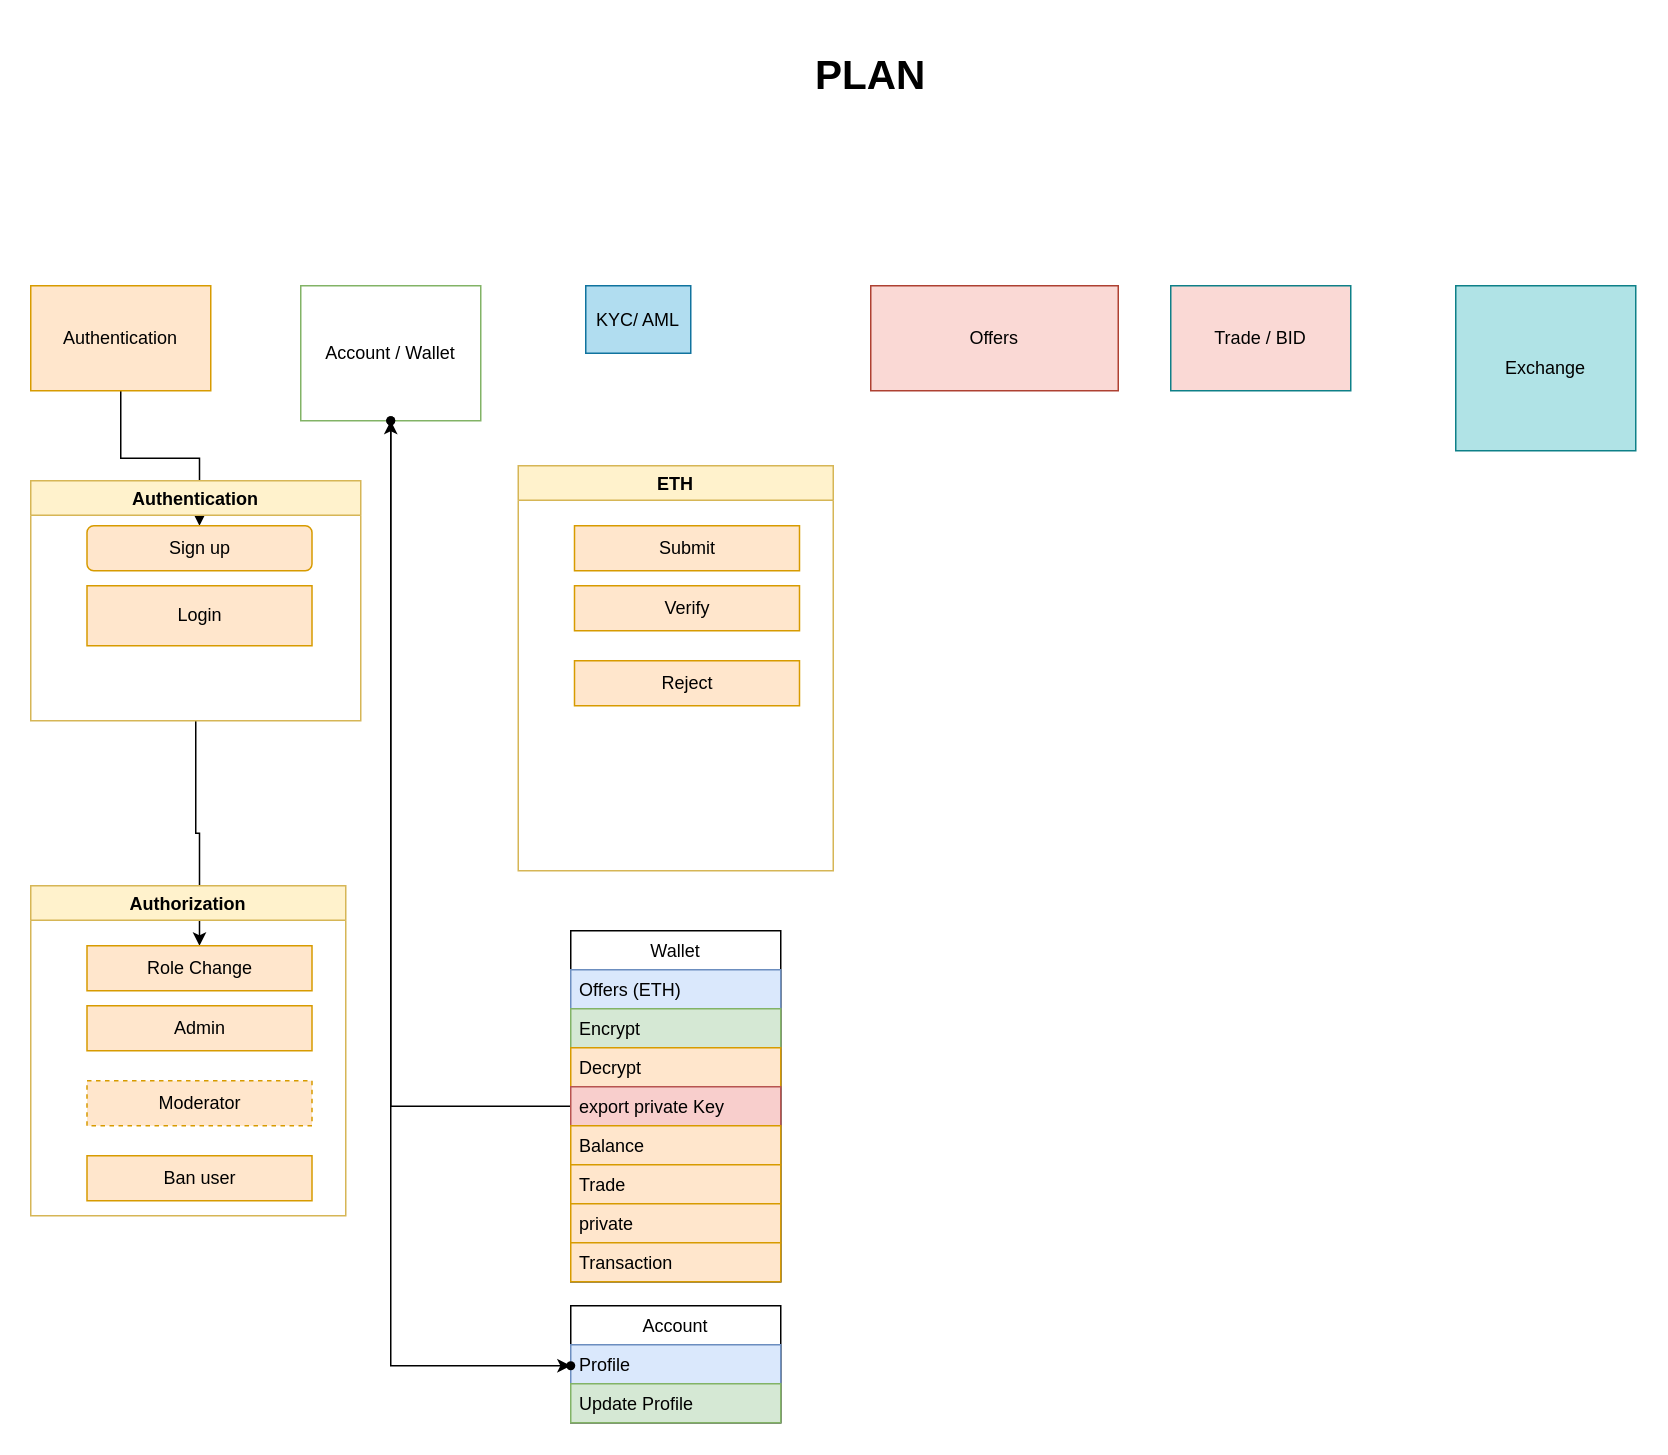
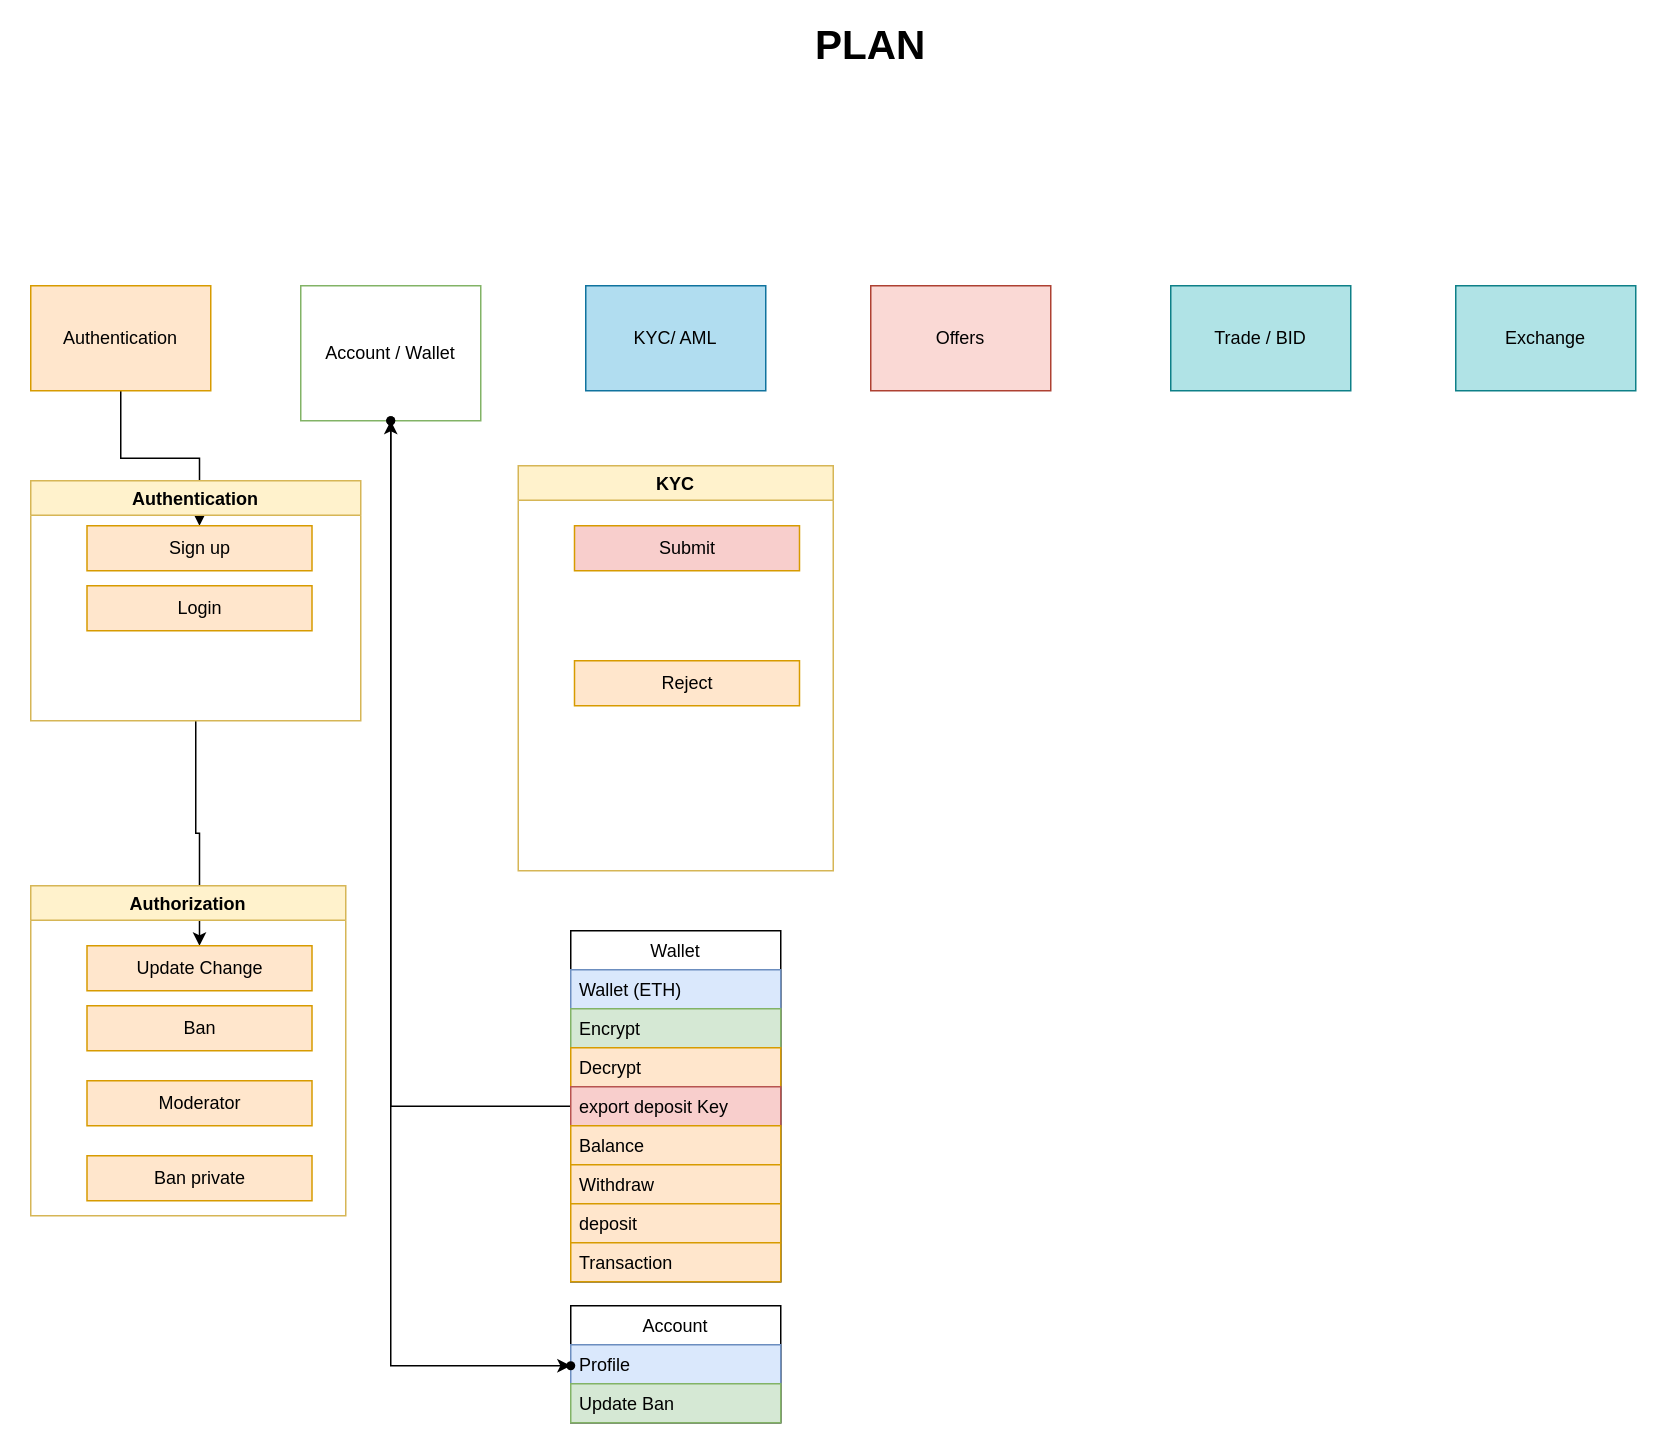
- <mxCell id="2" value="&lt;b&gt;&lt;font style=&quot;font-size: 27px&quot;&gt;PLAN&lt;/font&gt;&lt;/b&gt;" style="text;html=1;strokeColor=none;fillColor=none;align=center;verticalAlign=middle;whiteSpace=wrap;rounded=0;" vertex="1" parent="1"><mxGeometry x="450" y="40" width="260" height="20" as="geometry" /></mxCell>
+ <mxCell id="2" value="&lt;b&gt;&lt;font style=&quot;font-size: 27px&quot;&gt;PLAN&lt;/font&gt;&lt;/b&gt;" style="text;html=1;strokeColor=none;fillColor=none;align=center;verticalAlign=middle;whiteSpace=wrap;rounded=0;" vertex="1" parent="1"><mxGeometry x="450" y="20" width="260" height="20" as="geometry" /></mxCell>
- <mxCell id="6" value="KYC/ AML" style="rounded=0;whiteSpace=wrap;html=1;fillColor=#b1ddf0;strokeColor=#10739e;" vertex="1" parent="1"><mxGeometry x="390" y="190" width="70" height="45" as="geometry" /></mxCell>
+ <mxCell id="6" value="KYC/ AML" style="rounded=0;whiteSpace=wrap;html=1;fillColor=#b1ddf0;strokeColor=#10739e;" vertex="1" parent="1"><mxGeometry x="390" y="190" width="120" height="70" as="geometry" /></mxCell>
- <mxCell id="7" value="Offers" style="rounded=0;whiteSpace=wrap;html=1;fillColor=#fad9d5;strokeColor=#ae4132;" vertex="1" parent="1"><mxGeometry x="580" y="190" width="165" height="70" as="geometry" /></mxCell>
+ <mxCell id="7" value="Offers" style="rounded=0;whiteSpace=wrap;html=1;fillColor=#fad9d5;strokeColor=#ae4132;" vertex="1" parent="1"><mxGeometry x="580" y="190" width="120" height="70" as="geometry" /></mxCell>
- <mxCell id="8" value="Trade / BID" style="rounded=0;whiteSpace=wrap;html=1;fillColor=#fad9d5;strokeColor=#0e8088;" vertex="1" parent="1"><mxGeometry x="780" y="190" width="120" height="70" as="geometry" /></mxCell>
+ <mxCell id="8" value="Trade / BID" style="rounded=0;whiteSpace=wrap;html=1;fillColor=#b0e3e6;strokeColor=#0e8088;" vertex="1" parent="1"><mxGeometry x="780" y="190" width="120" height="70" as="geometry" /></mxCell>
- <mxCell id="9" value="Exchange" style="rounded=0;whiteSpace=wrap;html=1;fillColor=#b0e3e6;strokeColor=#0e8088;" vertex="1" parent="1"><mxGeometry x="970" y="190" width="120" height="110" as="geometry" /></mxCell>
+ <mxCell id="9" value="Exchange" style="rounded=0;whiteSpace=wrap;html=1;fillColor=#b0e3e6;strokeColor=#0e8088;" vertex="1" parent="1"><mxGeometry x="970" y="190" width="120" height="70" as="geometry" /></mxCell>
- <mxCell id="19" value="ETH" style="swimlane;fillColor=#fff2cc;strokeColor=#d6b656;" vertex="1" parent="1"><mxGeometry x="345" y="310" width="210" height="270" as="geometry"><mxRectangle x="450" y="320" width="60" height="23" as="alternateBounds" /></mxGeometry></mxCell>
+ <mxCell id="19" value="KYC" style="swimlane;fillColor=#fff2cc;strokeColor=#d6b656;" vertex="1" parent="1"><mxGeometry x="345" y="310" width="210" height="270" as="geometry"><mxRectangle x="450" y="320" width="60" height="23" as="alternateBounds" /></mxGeometry></mxCell>
- <mxCell id="12" value="Sign up" style="whiteSpace=wrap;html=1;fillColor=#ffe6cc;strokeColor=#d79b00;rounded=1;" vertex="1" parent="11"><mxGeometry x="37.5" y="30" width="150" height="30" as="geometry" /></mxCell>
+ <mxCell id="12" value="Sign up" style="whiteSpace=wrap;html=1;fillColor=#ffe6cc;strokeColor=#d79b00;" vertex="1" parent="11"><mxGeometry x="37.5" y="30" width="150" height="30" as="geometry" /></mxCell>
- <mxCell id="21" value="Submit" style="whiteSpace=wrap;html=1;fillColor=#ffe6cc;strokeColor=#d79b00;" vertex="1" parent="19"><mxGeometry x="37.5" y="40" width="150" height="30" as="geometry" /></mxCell>
+ <mxCell id="21" value="Submit" style="whiteSpace=wrap;html=1;fillColor=#f8cecc;strokeColor=#d79b00;" vertex="1" parent="19"><mxGeometry x="37.5" y="40" width="150" height="30" as="geometry" /></mxCell>
- <mxCell id="20" value="Verify" style="whiteSpace=wrap;html=1;fillColor=#ffe6cc;strokeColor=#d79b00;" vertex="1" parent="19"><mxGeometry x="37.5" y="80" width="150" height="30" as="geometry" /></mxCell>
- <mxCell id="13" value="Login" style="whiteSpace=wrap;html=1;fillColor=#ffe6cc;strokeColor=#d79b00;" vertex="1" parent="11"><mxGeometry x="37.5" y="70" width="150" height="40" as="geometry" /></mxCell>
+ <mxCell id="13" value="Login" style="whiteSpace=wrap;html=1;fillColor=#ffe6cc;strokeColor=#d79b00;" vertex="1" parent="11"><mxGeometry x="37.5" y="70" width="150" height="30" as="geometry" /></mxCell>
- <mxCell id="16" value="Role Change" style="whiteSpace=wrap;html=1;fillColor=#ffe6cc;strokeColor=#d79b00;" vertex="1" parent="14"><mxGeometry x="37.5" y="40" width="150" height="30" as="geometry" /></mxCell>
+ <mxCell id="16" value="Update Change" style="whiteSpace=wrap;html=1;fillColor=#ffe6cc;strokeColor=#d79b00;" vertex="1" parent="14"><mxGeometry x="37.5" y="40" width="150" height="30" as="geometry" /></mxCell>
- <mxCell id="25" value="Offers (ETH)" style="text;strokeColor=#6c8ebf;fillColor=#dae8fc;align=left;verticalAlign=top;spacingLeft=4;spacingRight=4;overflow=hidden;rotatable=0;points=[[0,0.5],[1,0.5]];portConstraint=eastwest;" vertex="1" parent="24"><mxGeometry y="26" width="140" height="26" as="geometry" /></mxCell>
+ <mxCell id="25" value="Wallet (ETH)" style="text;strokeColor=#6c8ebf;fillColor=#dae8fc;align=left;verticalAlign=top;spacingLeft=4;spacingRight=4;overflow=hidden;rotatable=0;points=[[0,0.5],[1,0.5]];portConstraint=eastwest;" vertex="1" parent="24"><mxGeometry y="26" width="140" height="26" as="geometry" /></mxCell>
- <mxCell id="15" value="Admin" style="whiteSpace=wrap;html=1;fillColor=#ffe6cc;strokeColor=#d79b00;" vertex="1" parent="14"><mxGeometry x="37.5" y="80" width="150" height="30" as="geometry" /></mxCell>
+ <mxCell id="15" value="Ban" style="whiteSpace=wrap;html=1;fillColor=#ffe6cc;strokeColor=#d79b00;" vertex="1" parent="14"><mxGeometry x="37.5" y="80" width="150" height="30" as="geometry" /></mxCell>
- <mxCell id="17" value="Moderator" style="whiteSpace=wrap;html=1;fillColor=#ffe6cc;strokeColor=#d79b00;dashed=1;" vertex="1" parent="14"><mxGeometry x="37.5" y="130" width="150" height="30" as="geometry" /></mxCell>
+ <mxCell id="17" value="Moderator" style="whiteSpace=wrap;html=1;fillColor=#ffe6cc;strokeColor=#d79b00;" vertex="1" parent="14"><mxGeometry x="37.5" y="130" width="150" height="30" as="geometry" /></mxCell>
- <mxCell id="28" value="export private Key" style="text;strokeColor=#b85450;fillColor=#f8cecc;align=left;verticalAlign=top;spacingLeft=4;spacingRight=4;overflow=hidden;rotatable=0;points=[[0,0.5],[1,0.5]];portConstraint=eastwest;" vertex="1" parent="24"><mxGeometry y="104" width="140" height="26" as="geometry" /></mxCell>
+ <mxCell id="28" value="export deposit Key" style="text;strokeColor=#b85450;fillColor=#f8cecc;align=left;verticalAlign=top;spacingLeft=4;spacingRight=4;overflow=hidden;rotatable=0;points=[[0,0.5],[1,0.5]];portConstraint=eastwest;" vertex="1" parent="24"><mxGeometry y="104" width="140" height="26" as="geometry" /></mxCell>
- <mxCell id="18" value="Ban user" style="whiteSpace=wrap;html=1;fillColor=#ffe6cc;strokeColor=#d79b00;" vertex="1" parent="14"><mxGeometry x="37.5" y="180" width="150" height="30" as="geometry" /></mxCell>
+ <mxCell id="18" value="Ban private" style="whiteSpace=wrap;html=1;fillColor=#ffe6cc;strokeColor=#d79b00;" vertex="1" parent="14"><mxGeometry x="37.5" y="180" width="150" height="30" as="geometry" /></mxCell>
- <mxCell id="30" value="Trade" style="text;strokeColor=#d79b00;fillColor=#ffe6cc;align=left;verticalAlign=top;spacingLeft=4;spacingRight=4;overflow=hidden;rotatable=0;points=[[0,0.5],[1,0.5]];portConstraint=eastwest;" vertex="1" parent="24"><mxGeometry y="156" width="140" height="26" as="geometry" /></mxCell>
+ <mxCell id="30" value="Withdraw" style="text;strokeColor=#d79b00;fillColor=#ffe6cc;align=left;verticalAlign=top;spacingLeft=4;spacingRight=4;overflow=hidden;rotatable=0;points=[[0,0.5],[1,0.5]];portConstraint=eastwest;" vertex="1" parent="24"><mxGeometry y="156" width="140" height="26" as="geometry" /></mxCell>
- <mxCell id="31" value="private" style="text;strokeColor=#d79b00;fillColor=#ffe6cc;align=left;verticalAlign=top;spacingLeft=4;spacingRight=4;overflow=hidden;rotatable=0;points=[[0,0.5],[1,0.5]];portConstraint=eastwest;" vertex="1" parent="24"><mxGeometry y="182" width="140" height="26" as="geometry" /></mxCell>
+ <mxCell id="31" value="deposit" style="text;strokeColor=#d79b00;fillColor=#ffe6cc;align=left;verticalAlign=top;spacingLeft=4;spacingRight=4;overflow=hidden;rotatable=0;points=[[0,0.5],[1,0.5]];portConstraint=eastwest;" vertex="1" parent="24"><mxGeometry y="182" width="140" height="26" as="geometry" /></mxCell>
- <mxCell id="36" value="Update Profile" style="text;strokeColor=#82b366;fillColor=#d5e8d4;align=left;verticalAlign=top;spacingLeft=4;spacingRight=4;overflow=hidden;rotatable=0;points=[[0,0.5],[1,0.5]];portConstraint=eastwest;" vertex="1" parent="34"><mxGeometry y="52" width="140" height="26" as="geometry" /></mxCell>
+ <mxCell id="36" value="Update Ban" style="text;strokeColor=#82b366;fillColor=#d5e8d4;align=left;verticalAlign=top;spacingLeft=4;spacingRight=4;overflow=hidden;rotatable=0;points=[[0,0.5],[1,0.5]];portConstraint=eastwest;" vertex="1" parent="34"><mxGeometry y="52" width="140" height="26" as="geometry" /></mxCell>
